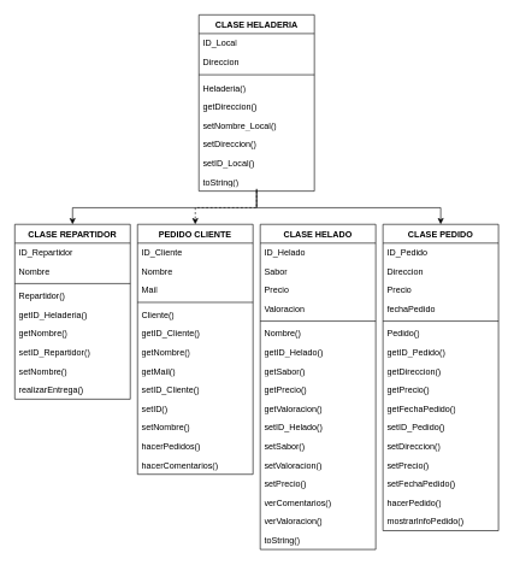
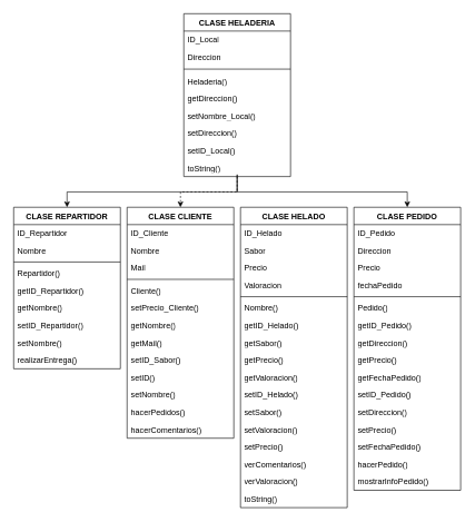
- <mxCell id="15" value="PEDIDO CLIENTE" style="swimlane;fontStyle=1;align=center;verticalAlign=top;childLayout=stackLayout;horizontal=1;startSize=26;horizontalStack=0;resizeParent=1;resizeParentMax=0;resizeLast=0;collapsible=1;marginBottom=0;whiteSpace=wrap;html=1;" vertex="1" parent="1"><mxGeometry x="190" y="310" width="160" height="346" as="geometry"><mxRectangle x="50" y="320" width="130" height="30" as="alternateBounds" /></mxGeometry></mxCell>
+ <mxCell id="15" value="CLASE CLIENTE" style="swimlane;fontStyle=1;align=center;verticalAlign=top;childLayout=stackLayout;horizontal=1;startSize=26;horizontalStack=0;resizeParent=1;resizeParentMax=0;resizeLast=0;collapsible=1;marginBottom=0;whiteSpace=wrap;html=1;" vertex="1" parent="1"><mxGeometry x="190" y="310" width="160" height="346" as="geometry"><mxRectangle x="50" y="320" width="130" height="30" as="alternateBounds" /></mxGeometry></mxCell>
- <mxCell id="69" value="getID_Heladeria()" style="text;strokeColor=none;fillColor=none;align=left;verticalAlign=top;spacingLeft=4;spacingRight=4;overflow=hidden;rotatable=0;points=[[0,0.5],[1,0.5]];portConstraint=eastwest;whiteSpace=wrap;html=1;" vertex="1" parent="64"><mxGeometry y="112" width="160" height="26" as="geometry" /></mxCell>
+ <mxCell id="69" value="getID_Repartidor()" style="text;strokeColor=none;fillColor=none;align=left;verticalAlign=top;spacingLeft=4;spacingRight=4;overflow=hidden;rotatable=0;points=[[0,0.5],[1,0.5]];portConstraint=eastwest;whiteSpace=wrap;html=1;" vertex="1" parent="64"><mxGeometry y="112" width="160" height="26" as="geometry" /></mxCell>
- <mxCell id="21" value="getID_Cliente()" style="text;strokeColor=none;fillColor=none;align=left;verticalAlign=top;spacingLeft=4;spacingRight=4;overflow=hidden;rotatable=0;points=[[0,0.5],[1,0.5]];portConstraint=eastwest;whiteSpace=wrap;html=1;" vertex="1" parent="15"><mxGeometry y="138" width="160" height="26" as="geometry" /></mxCell>
+ <mxCell id="21" value="setPrecio_Cliente()" style="text;strokeColor=none;fillColor=none;align=left;verticalAlign=top;spacingLeft=4;spacingRight=4;overflow=hidden;rotatable=0;points=[[0,0.5],[1,0.5]];portConstraint=eastwest;whiteSpace=wrap;html=1;" vertex="1" parent="15"><mxGeometry y="138" width="160" height="26" as="geometry" /></mxCell>
- <mxCell id="24" value="setID_Cliente()" style="text;strokeColor=none;fillColor=none;align=left;verticalAlign=top;spacingLeft=4;spacingRight=4;overflow=hidden;rotatable=0;points=[[0,0.5],[1,0.5]];portConstraint=eastwest;whiteSpace=wrap;html=1;" vertex="1" parent="15"><mxGeometry y="216" width="160" height="26" as="geometry" /></mxCell>
+ <mxCell id="24" value="setID_Sabor()" style="text;strokeColor=none;fillColor=none;align=left;verticalAlign=top;spacingLeft=4;spacingRight=4;overflow=hidden;rotatable=0;points=[[0,0.5],[1,0.5]];portConstraint=eastwest;whiteSpace=wrap;html=1;" vertex="1" parent="15"><mxGeometry y="216" width="160" height="26" as="geometry" /></mxCell>
